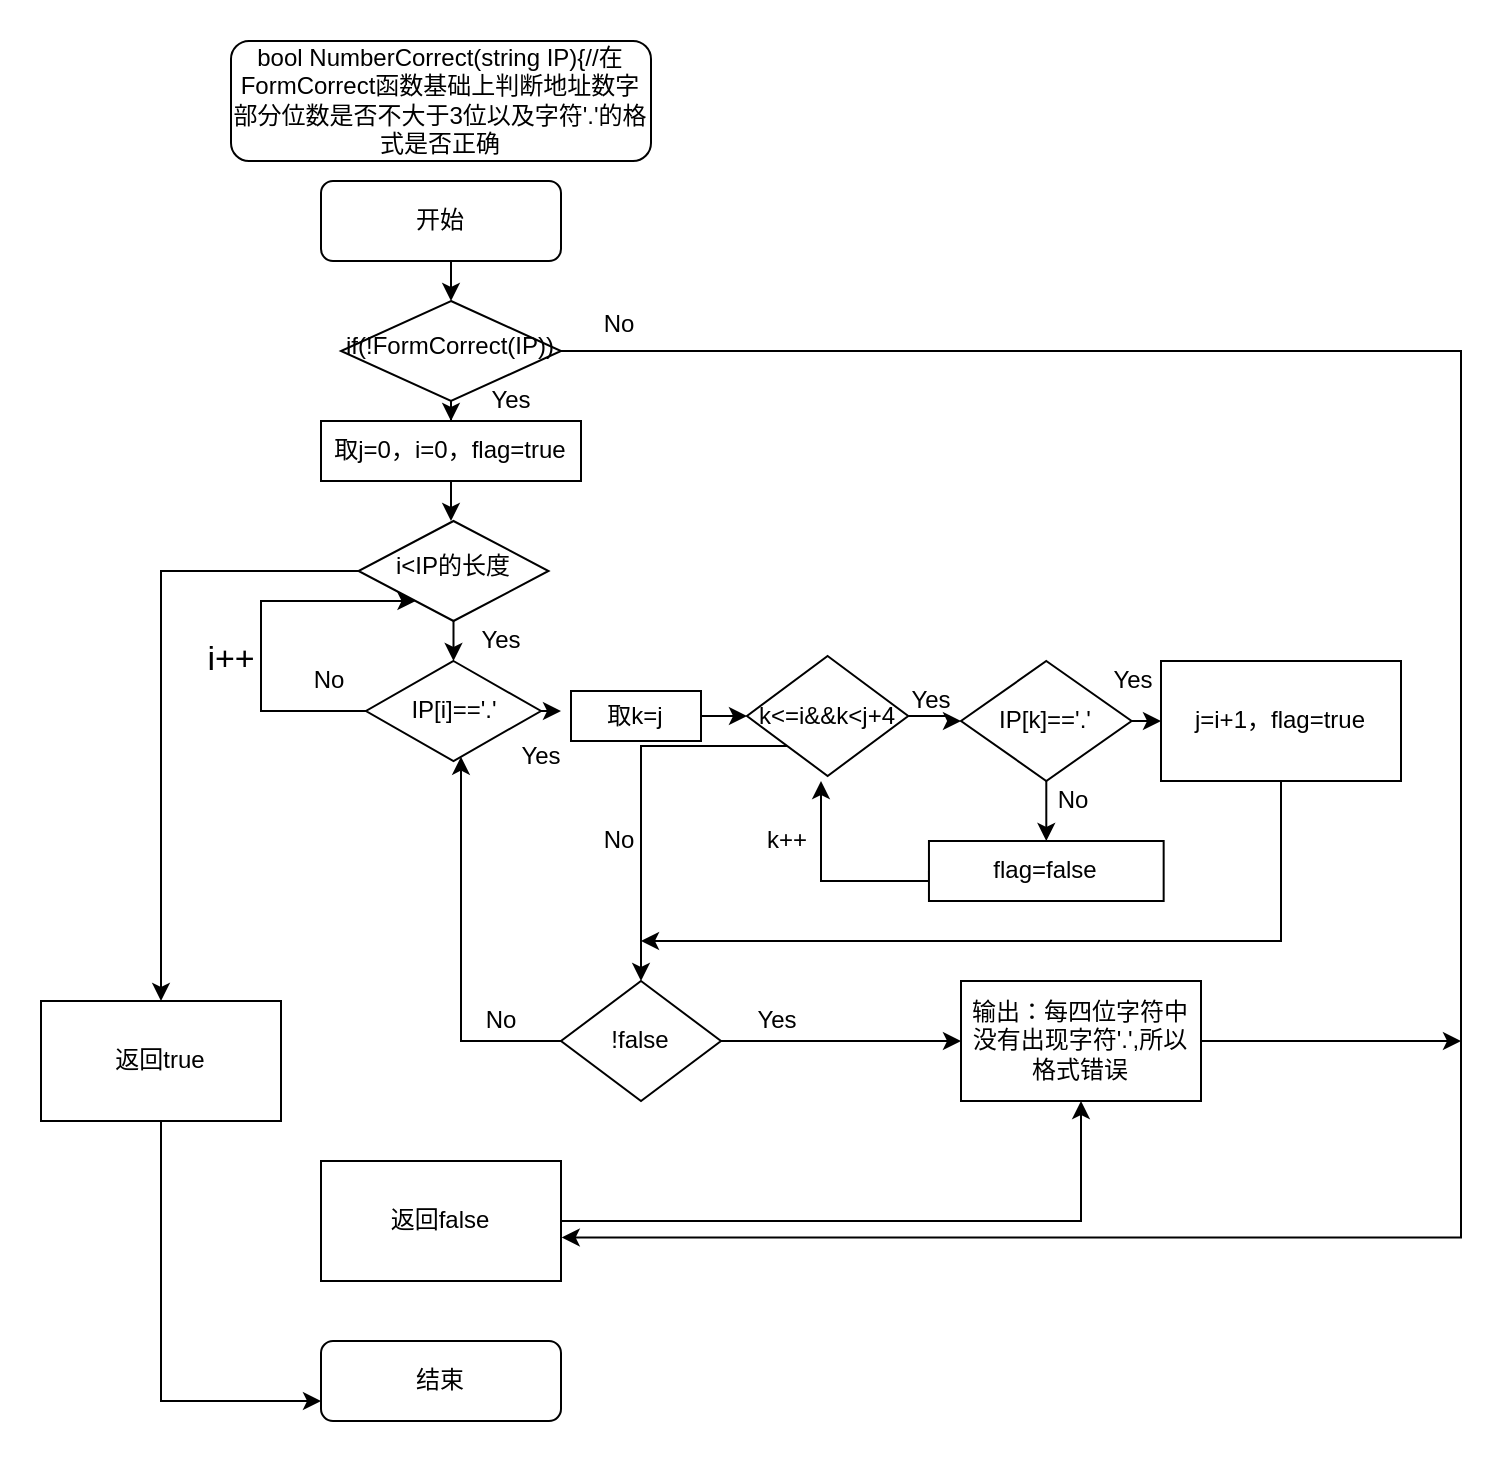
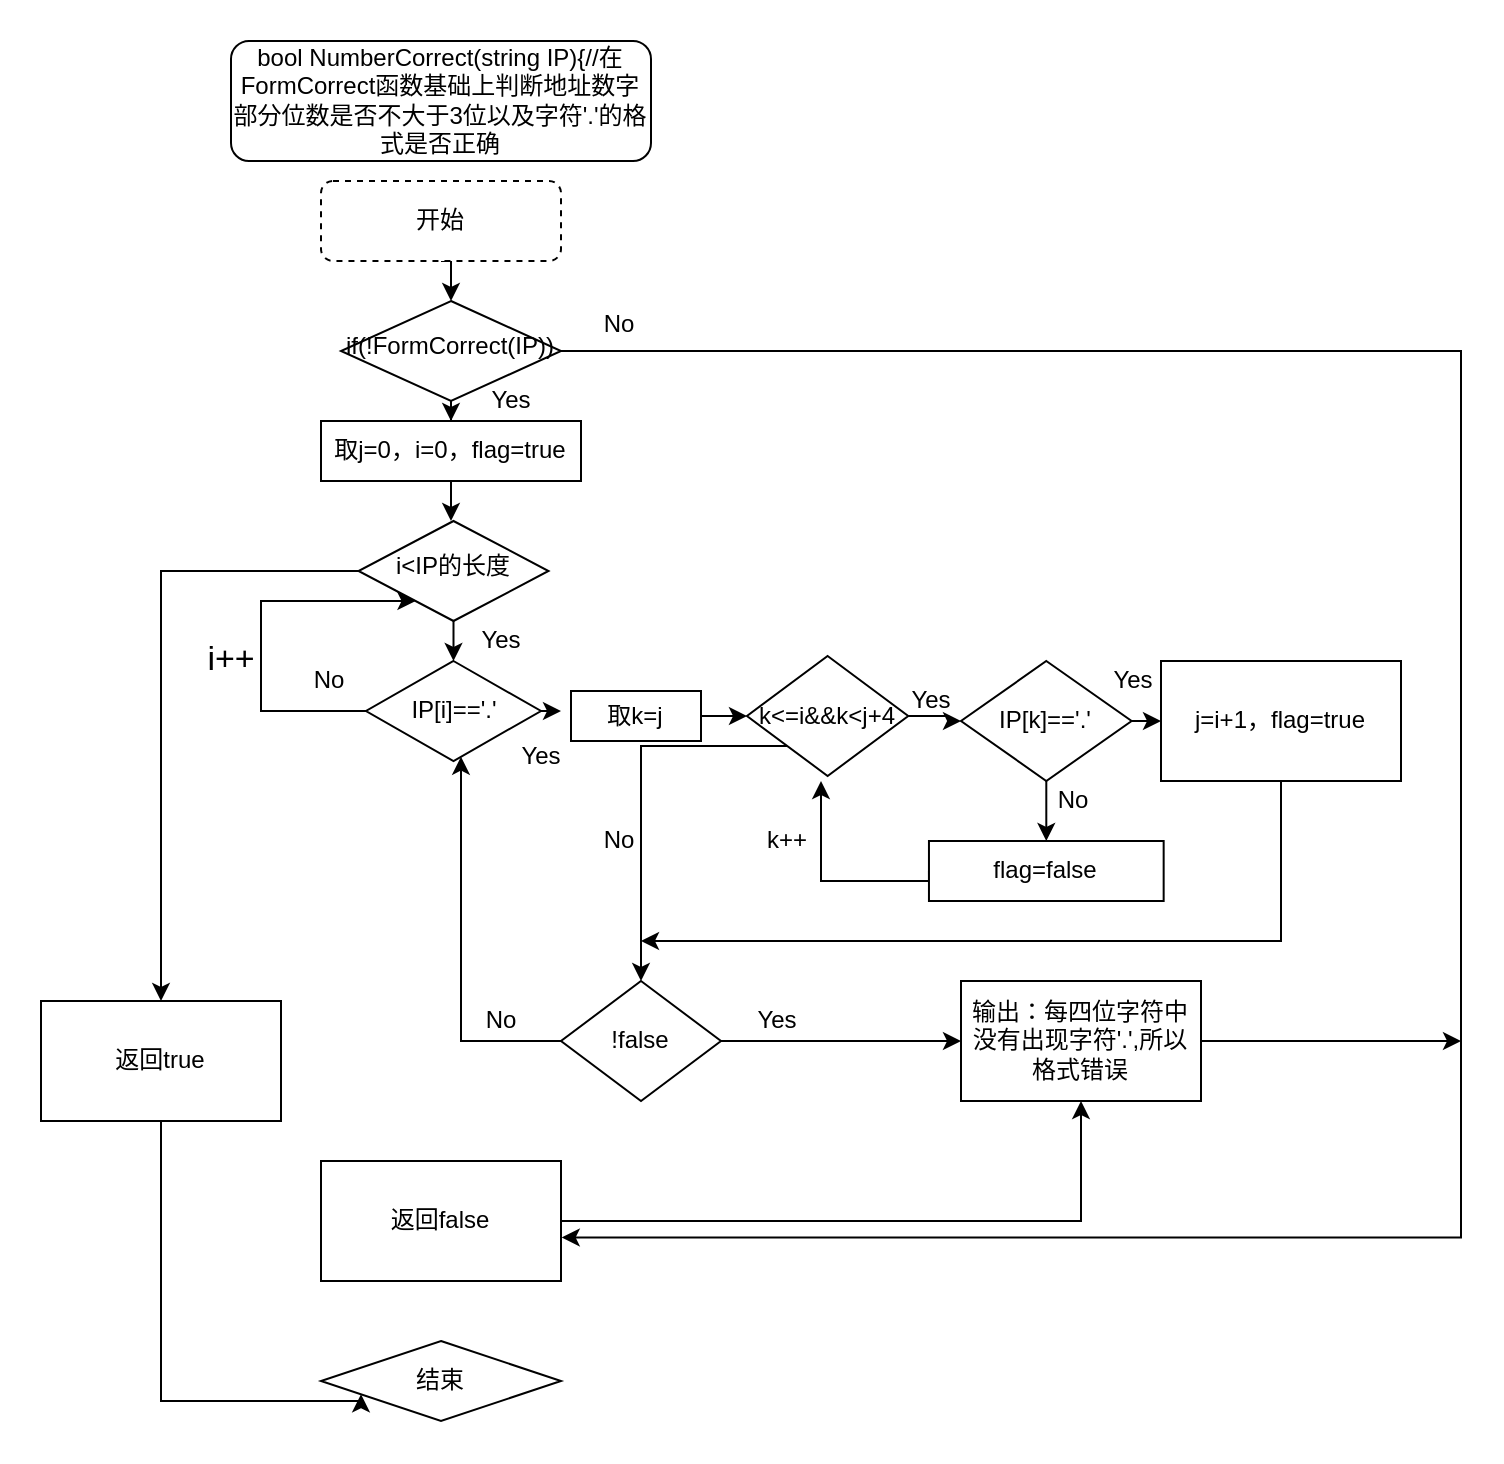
- <mxCell id="3" value="开始" style="rounded=1;whiteSpace=wrap;html=1;fontSize=12;glass=0;strokeWidth=1;shadow=0;" parent="1" vertex="1"><mxGeometry x="160" y="90" width="120" height="40" as="geometry" /></mxCell>
+ <mxCell id="3" value="开始" style="rounded=1;whiteSpace=wrap;html=1;fontSize=12;glass=0;strokeWidth=1;shadow=0;dashed=1;" parent="1" vertex="1"><mxGeometry x="160" y="90" width="120" height="40" as="geometry" /></mxCell>
- <mxCell id="10" value="结束&lt;br&gt;" style="rounded=1;whiteSpace=wrap;html=1;fontSize=12;glass=0;strokeWidth=1;shadow=0;" parent="1" vertex="1"><mxGeometry x="160" y="670" width="120" height="40" as="geometry" /></mxCell>
+ <mxCell id="10" value="结束&lt;br&gt;" style="rhombus;whiteSpace=wrap;html=1;fontSize=12;glass=0;strokeWidth=1;shadow=0;" parent="1" vertex="1"><mxGeometry x="160" y="670" width="120" height="40" as="geometry" /></mxCell>
